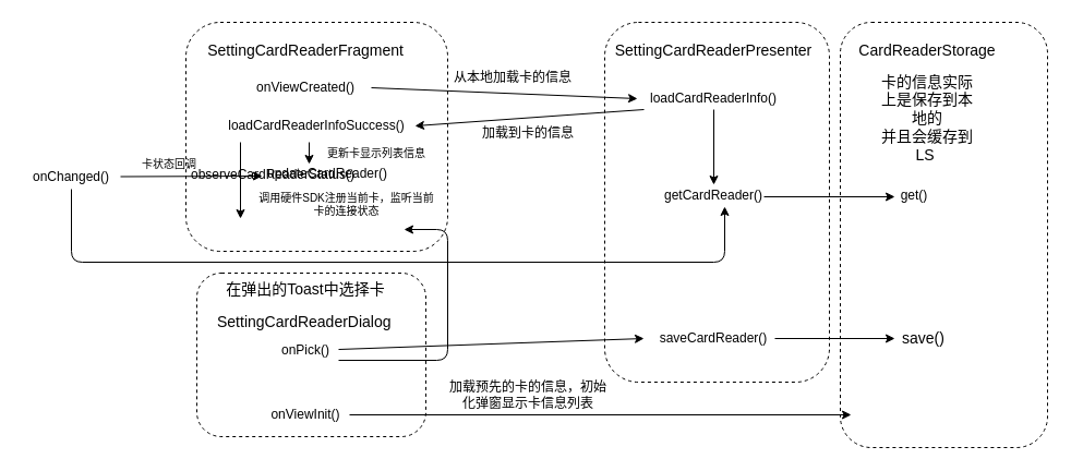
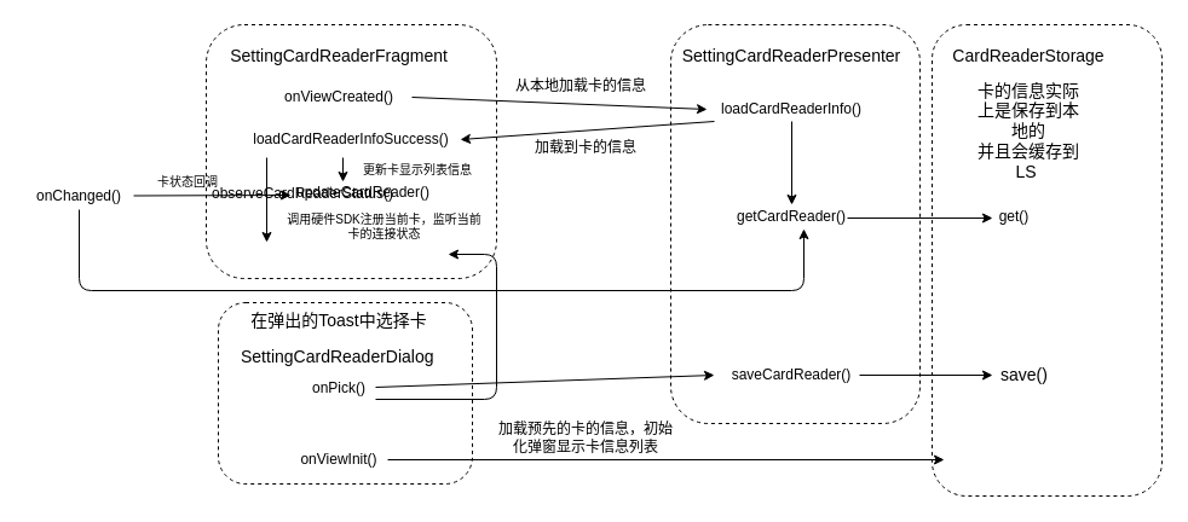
- <mxCell id="12" value="从本地加载卡的信息" style="text;html=1;strokeColor=none;fillColor=none;align=center;verticalAlign=middle;whiteSpace=wrap;rounded=0;fontSize=12;" vertex="1" parent="1"><mxGeometry x="410" y="59" width="120" height="24" as="geometry" /></mxCell>
+ <mxCell id="12" value="从本地加载卡的信息" style="text;html=1;strokeColor=none;fillColor=none;align=center;verticalAlign=middle;whiteSpace=wrap;rounded=0;fontSize=12;" vertex="1" parent="1"><mxGeometry x="420" y="59" width="120" height="24" as="geometry" /></mxCell>
